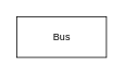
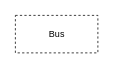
- <mxCell id="2" value="Bus" style="html=1;" vertex="1" parent="1"><mxGeometry x="20" y="20" width="110" height="50" as="geometry" /></mxCell>
+ <mxCell id="2" value="Bus" style="html=1;dashed=1;" vertex="1" parent="1"><mxGeometry x="20" y="20" width="110" height="50" as="geometry" /></mxCell>
